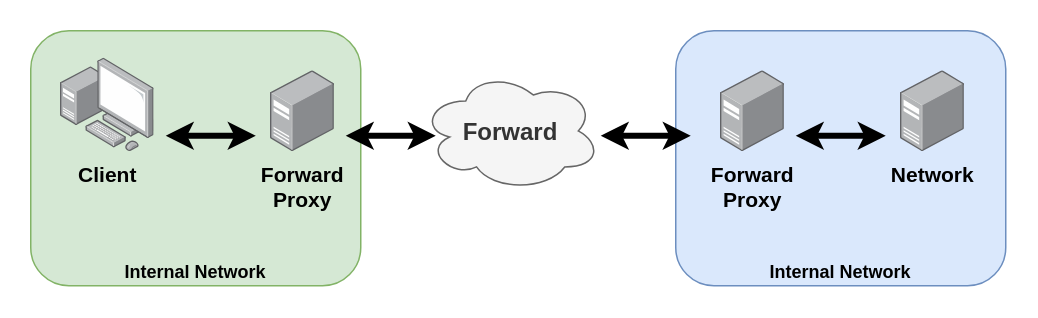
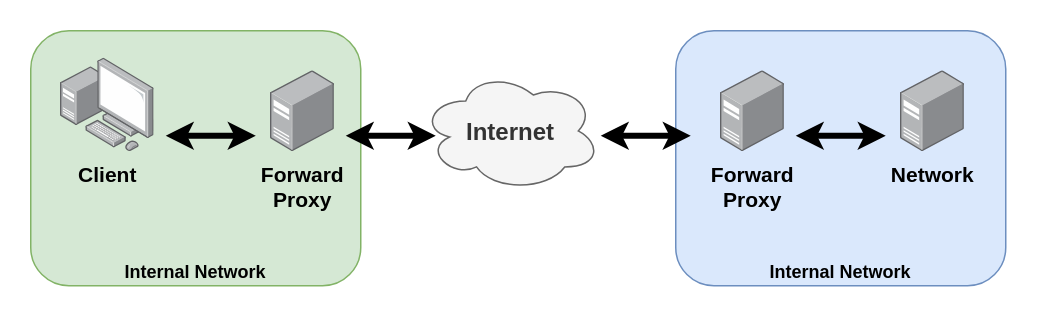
- <mxCell id="4" value="&lt;b&gt;&lt;font style=&quot;font-size: 16px;&quot;&gt;Forward&lt;/font&gt;&lt;/b&gt;" style="ellipse;shape=cloud;whiteSpace=wrap;html=1;fillColor=#f5f5f5;fontColor=#333333;strokeColor=#666666;" vertex="1" parent="1"><mxGeometry x="280" y="46.8" width="120" height="80" as="geometry" /></mxCell>
+ <mxCell id="4" value="&lt;b&gt;&lt;font style=&quot;font-size: 16px;&quot;&gt;Internet&lt;/font&gt;&lt;/b&gt;" style="ellipse;shape=cloud;whiteSpace=wrap;html=1;fillColor=#f5f5f5;fontColor=#333333;strokeColor=#666666;" vertex="1" parent="1"><mxGeometry x="280" y="46.8" width="120" height="80" as="geometry" /></mxCell>
